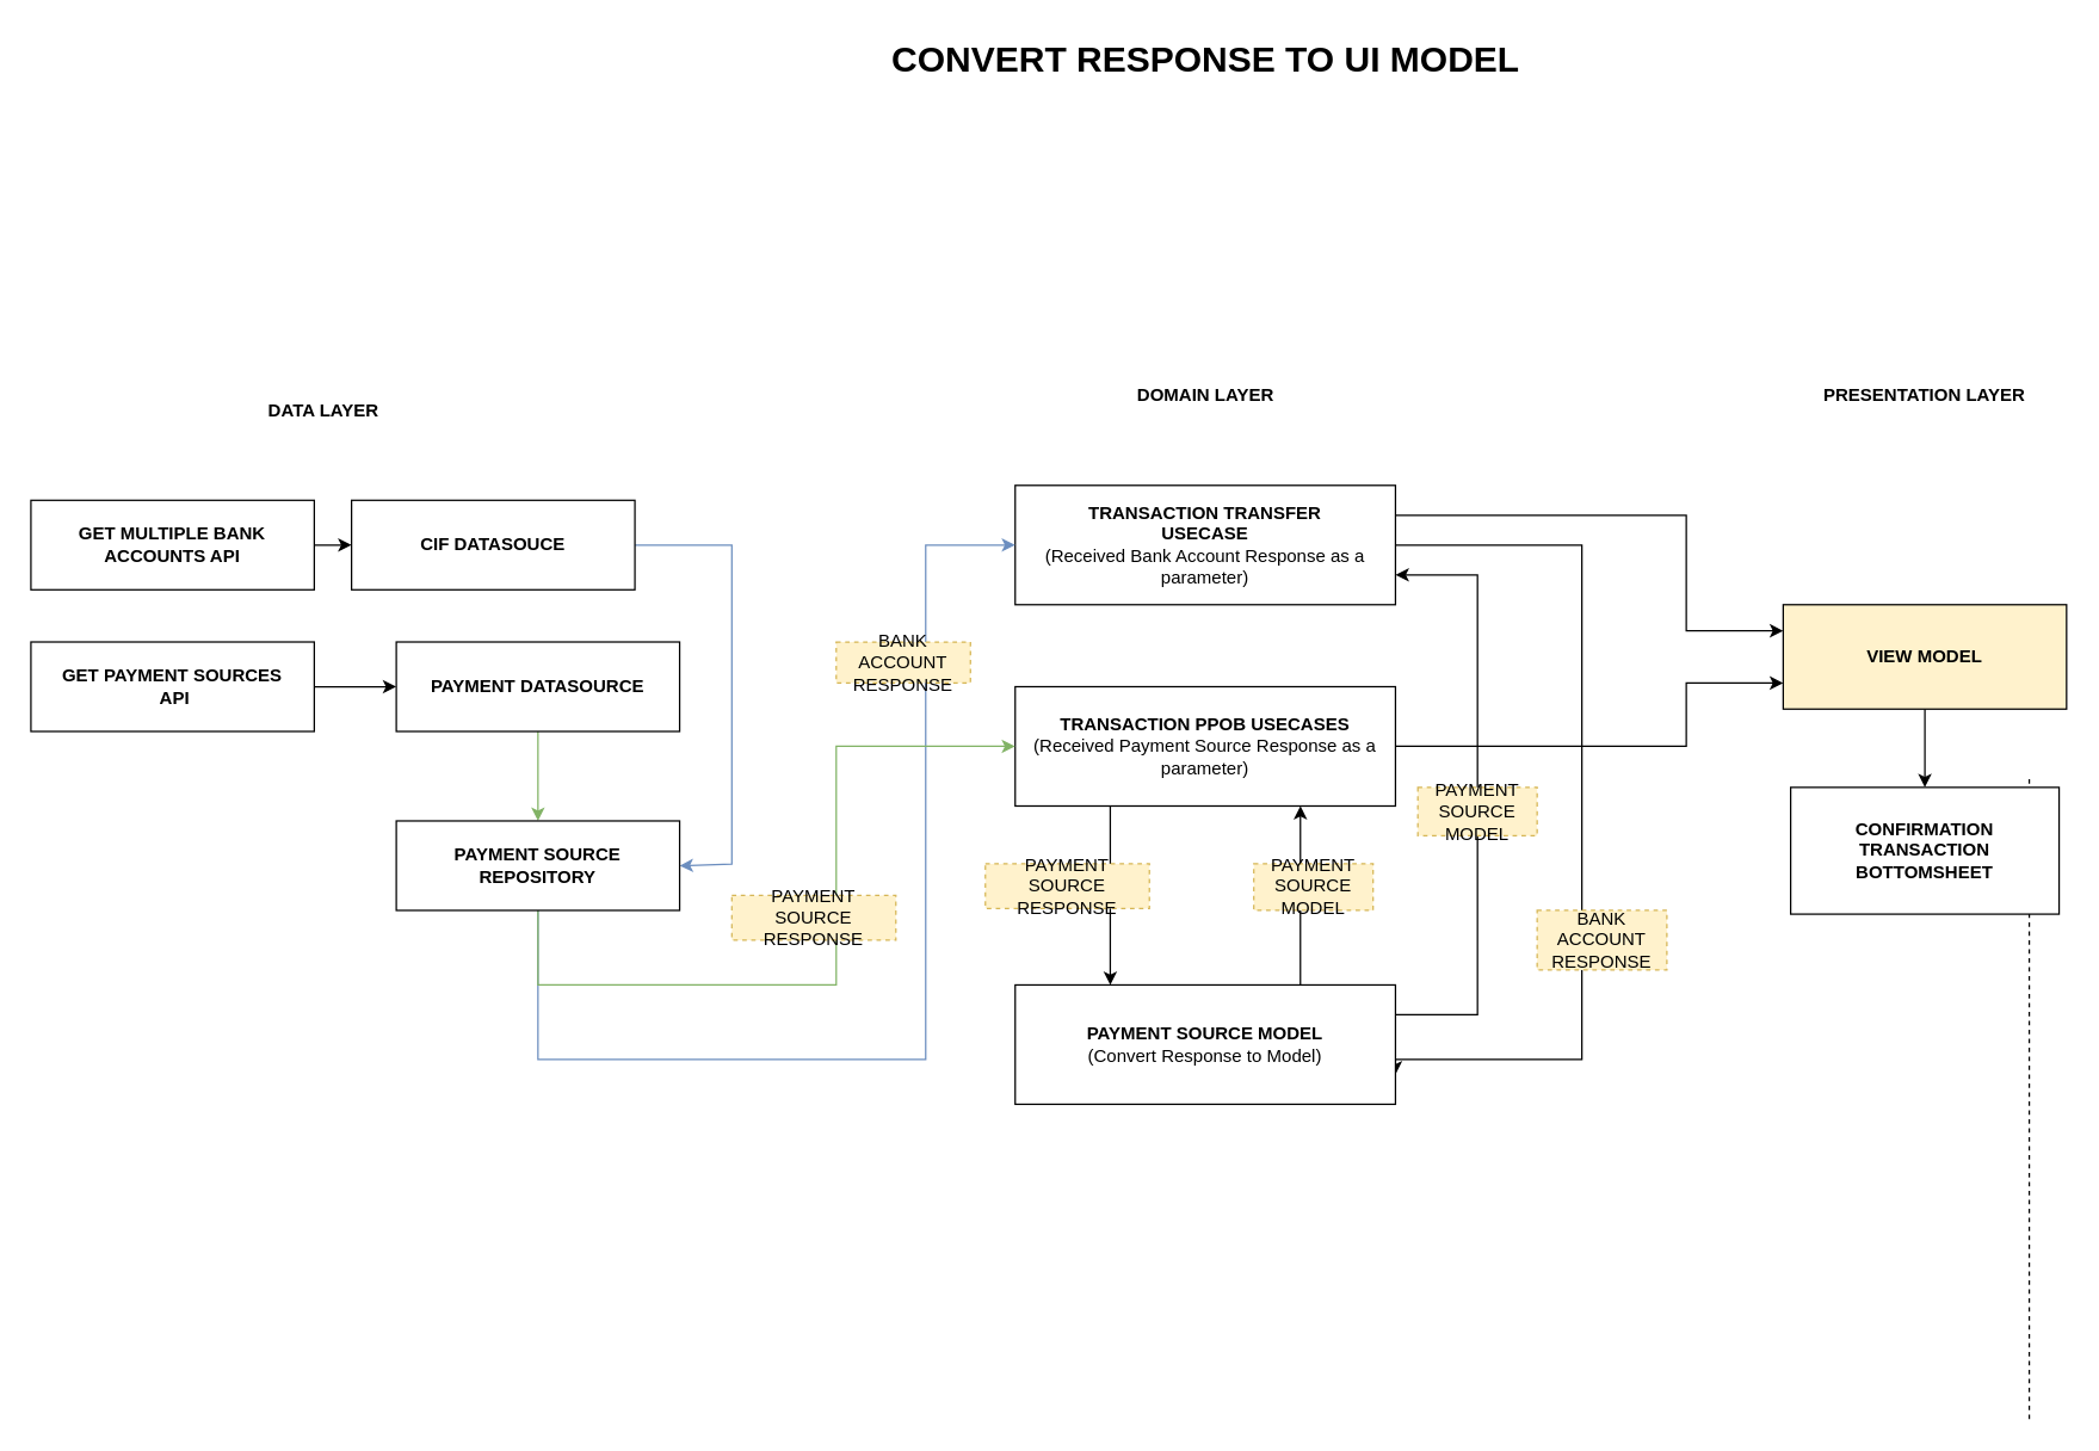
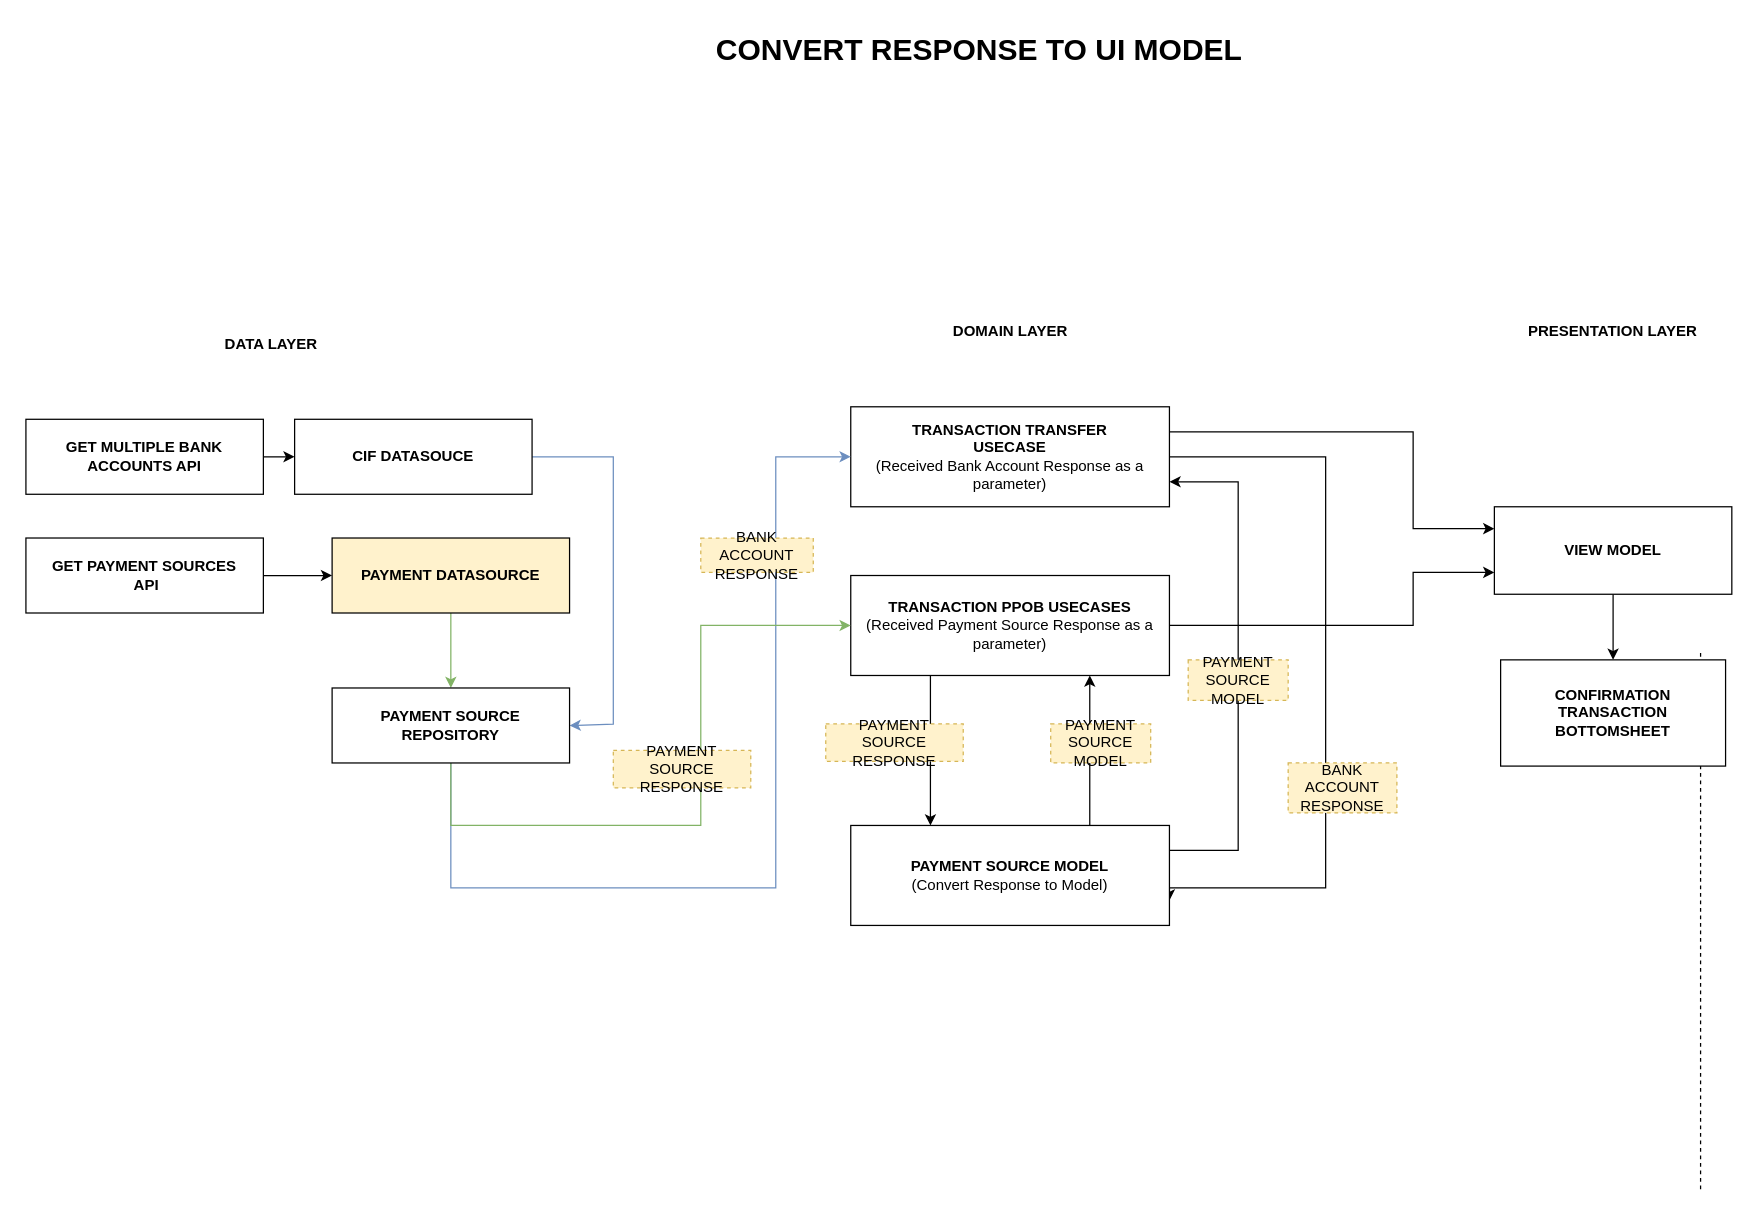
- <mxCell id="2" value="&lt;h1&gt;CONVERT RESPONSE TO UI MODEL&lt;/h1&gt;" style="text;html=1;strokeColor=none;fillColor=none;spacing=5;spacingTop=-20;whiteSpace=wrap;overflow=hidden;rounded=0;align=center;" vertex="1" parent="1"><mxGeometry x="567.5" y="20" width="480" height="50" as="geometry" /></mxCell>
+ <mxCell id="2" value="&lt;h1&gt;CONVERT RESPONSE TO UI MODEL&lt;/h1&gt;" style="text;html=1;strokeColor=none;fillColor=none;spacing=5;spacingTop=-20;whiteSpace=wrap;overflow=hidden;rounded=0;align=center;" vertex="1" parent="1"><mxGeometry x="542.5" y="20" width="480" height="50" as="geometry" /></mxCell>
- <mxCell id="13" value="&lt;b&gt;VIEW MODEL&lt;/b&gt;" style="rounded=0;whiteSpace=wrap;html=1;fillColor=#fff2cc;" vertex="1" parent="1"><mxGeometry x="1195" y="405" width="190" height="70" as="geometry" /></mxCell>
+ <mxCell id="13" value="&lt;b&gt;VIEW MODEL&lt;/b&gt;" style="rounded=0;whiteSpace=wrap;html=1;" vertex="1" parent="1"><mxGeometry x="1195" y="405" width="190" height="70" as="geometry" /></mxCell>
- <mxCell id="20" value="&lt;b&gt;PAYMENT DATASOURCE&lt;/b&gt;" style="rounded=0;whiteSpace=wrap;html=1;" vertex="1" parent="1"><mxGeometry x="265" y="430" width="190" height="60" as="geometry" /></mxCell>
+ <mxCell id="20" value="&lt;b&gt;PAYMENT DATASOURCE&lt;/b&gt;" style="rounded=0;whiteSpace=wrap;html=1;fillColor=#fff2cc;" vertex="1" parent="1"><mxGeometry x="265" y="430" width="190" height="60" as="geometry" /></mxCell>
